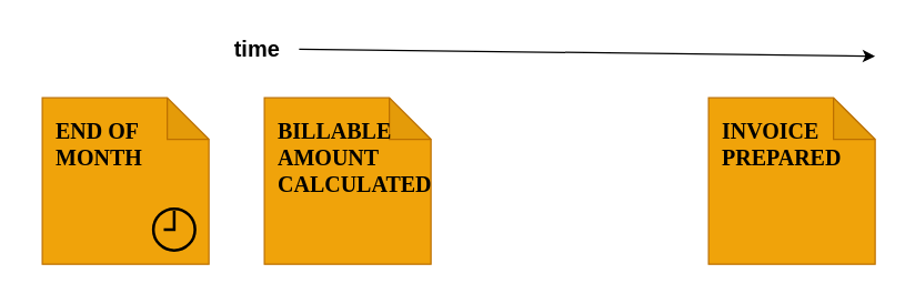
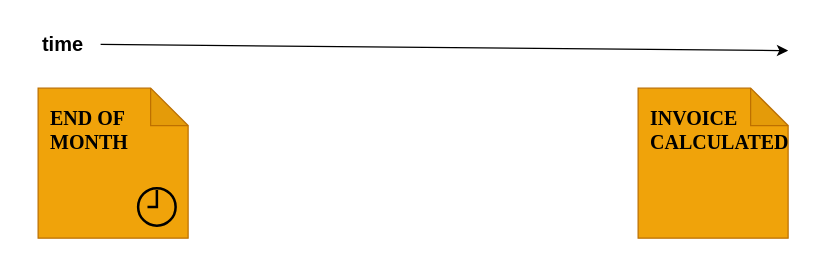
- <mxCell id="6" value="time" style="text;html=1;align=center;verticalAlign=middle;whiteSpace=wrap;rounded=0;fontStyle=1;fontSize=16;" vertex="1" parent="1"><mxGeometry x="155" y="20" width="60" height="30" as="geometry" /></mxCell>
+ <mxCell id="6" value="time" style="text;html=1;align=center;verticalAlign=middle;whiteSpace=wrap;rounded=0;fontStyle=1;fontSize=16;" vertex="1" parent="1"><mxGeometry x="20" y="20" width="60" height="30" as="geometry" /></mxCell>
- <mxCell id="4" value="INVOICE PREPARED" style="shape=note;whiteSpace=wrap;html=1;backgroundOutline=1;darkOpacity=0.05;fillColor=#f0a30a;strokeColor=#BD7000;fontColor=#000000;fontSize=16;fontStyle=1;align=left;verticalAlign=top;spacing=10;fontFamily=Comic Sans MS;" vertex="1" parent="1"><mxGeometry x="510" y="70" width="120" height="120" as="geometry" /></mxCell>
+ <mxCell id="4" value="INVOICE CALCULATED" style="shape=note;whiteSpace=wrap;html=1;backgroundOutline=1;darkOpacity=0.05;fillColor=#f0a30a;strokeColor=#BD7000;fontColor=#000000;fontSize=16;fontStyle=1;align=left;verticalAlign=top;spacing=10;fontFamily=Comic Sans MS;" vertex="1" parent="1"><mxGeometry x="510" y="70" width="120" height="120" as="geometry" /></mxCell>
- <mxCell id="3" value="BILLABLE AMOUNT CALCULATED" style="shape=note;whiteSpace=wrap;html=1;backgroundOutline=1;darkOpacity=0.05;fillColor=#f0a30a;strokeColor=#BD7000;fontColor=#000000;fontSize=16;fontStyle=1;align=left;verticalAlign=top;spacing=10;fontFamily=Comic Sans MS;" vertex="1" parent="1"><mxGeometry x="190" y="70" width="120" height="120" as="geometry" /></mxCell>
